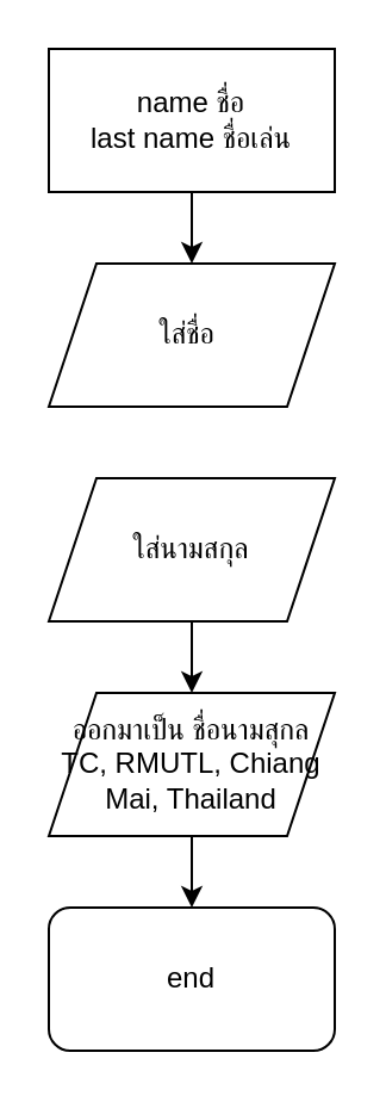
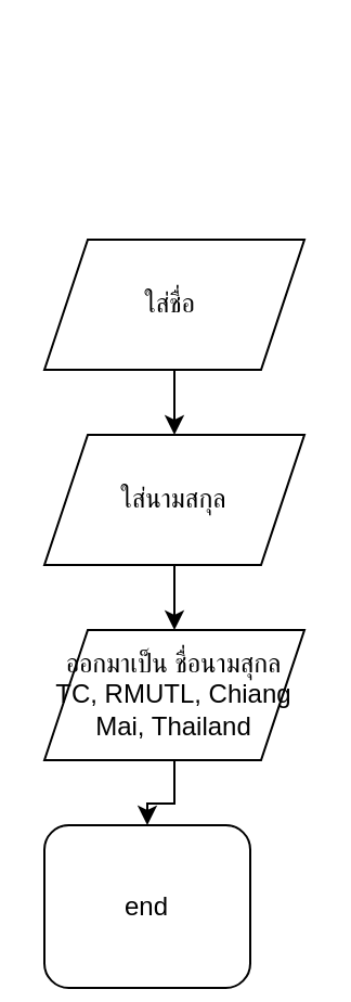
- <mxCell id="10" value="name ชื่อ&lt;div&gt;last name ชื่อเล่น&lt;/div&gt;" style="rounded=0;whiteSpace=wrap;html=1;" vertex="1" parent="1"><mxGeometry x="20" y="20" width="120" height="60" as="geometry" /></mxCell>
- <mxCell id="9" value="" style="edgeStyle=orthogonalEdgeStyle;rounded=0;orthogonalLoop=1;jettySize=auto;html=1;" edge="1" parent="1" source="10" target="3"><mxGeometry relative="1" as="geometry" /></mxCell>
+ <mxCell id="2" value="" style="edgeStyle=orthogonalEdgeStyle;rounded=0;orthogonalLoop=1;jettySize=auto;html=1;" parent="1" source="3" target="5" edge="1"><mxGeometry relative="1" as="geometry" /></mxCell>
- <mxCell id="8" value="end" style="rounded=1;whiteSpace=wrap;html=1;" parent="1" vertex="1"><mxGeometry x="20" y="380" width="120" height="60" as="geometry" /></mxCell>
+ <mxCell id="8" value="end" style="rounded=1;whiteSpace=wrap;html=1;" parent="1" vertex="1"><mxGeometry x="20" y="380" width="95" height="75" as="geometry" /></mxCell>
